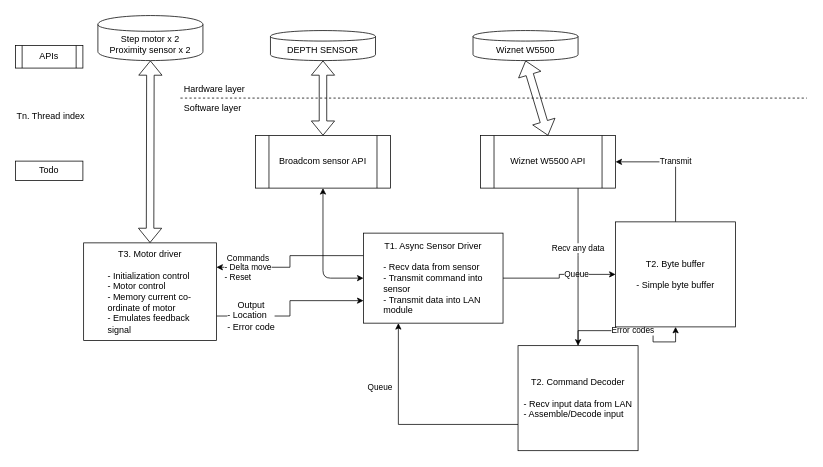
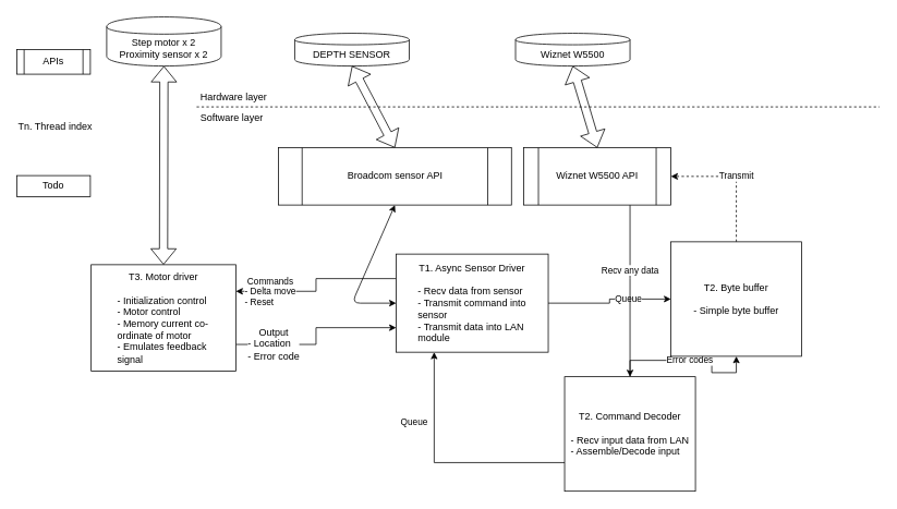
- <mxCell id="5" value="Broadcom sensor API" style="shape=process;whiteSpace=wrap;html=1;backgroundOutline=1;" vertex="1" parent="1"><mxGeometry x="340" y="180" width="180" height="70" as="geometry" /></mxCell>
+ <mxCell id="5" value="Broadcom sensor API" style="shape=process;whiteSpace=wrap;html=1;backgroundOutline=1;" vertex="1" parent="1"><mxGeometry x="340" y="180" width="285" height="70" as="geometry" /></mxCell>
- <mxCell id="21" value="Transmit" style="edgeStyle=orthogonalEdgeStyle;rounded=0;orthogonalLoop=1;jettySize=auto;html=1;exitX=0.5;exitY=0;exitDx=0;exitDy=0;entryX=1;entryY=0.5;entryDx=0;entryDy=0;" edge="1" parent="1" source="22" target="15"><mxGeometry relative="1" as="geometry" /></mxCell>
+ <mxCell id="21" value="Transmit" style="edgeStyle=orthogonalEdgeStyle;rounded=0;orthogonalLoop=1;jettySize=auto;html=1;exitX=0.5;exitY=0;exitDx=0;exitDy=0;entryX=1;entryY=0.5;entryDx=0;entryDy=0;dashed=1;" edge="1" parent="1" source="22" target="15"><mxGeometry relative="1" as="geometry" /></mxCell>
